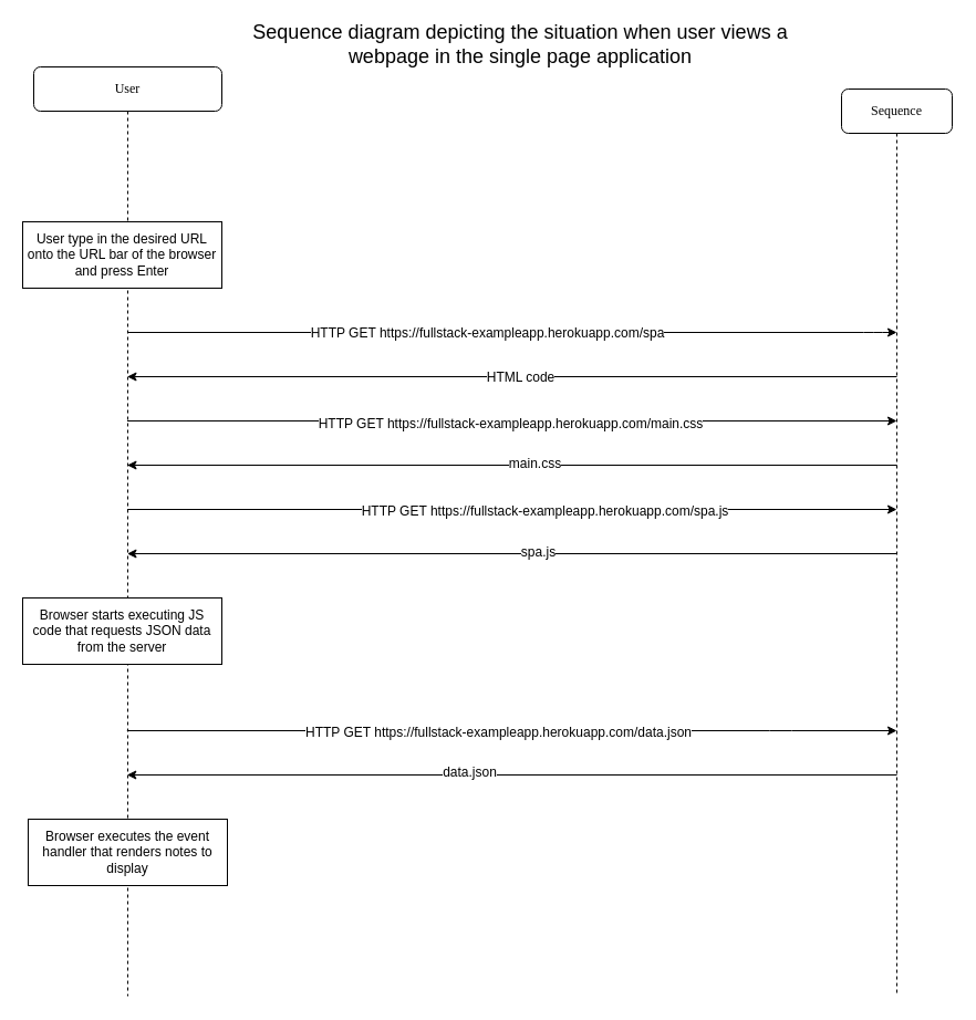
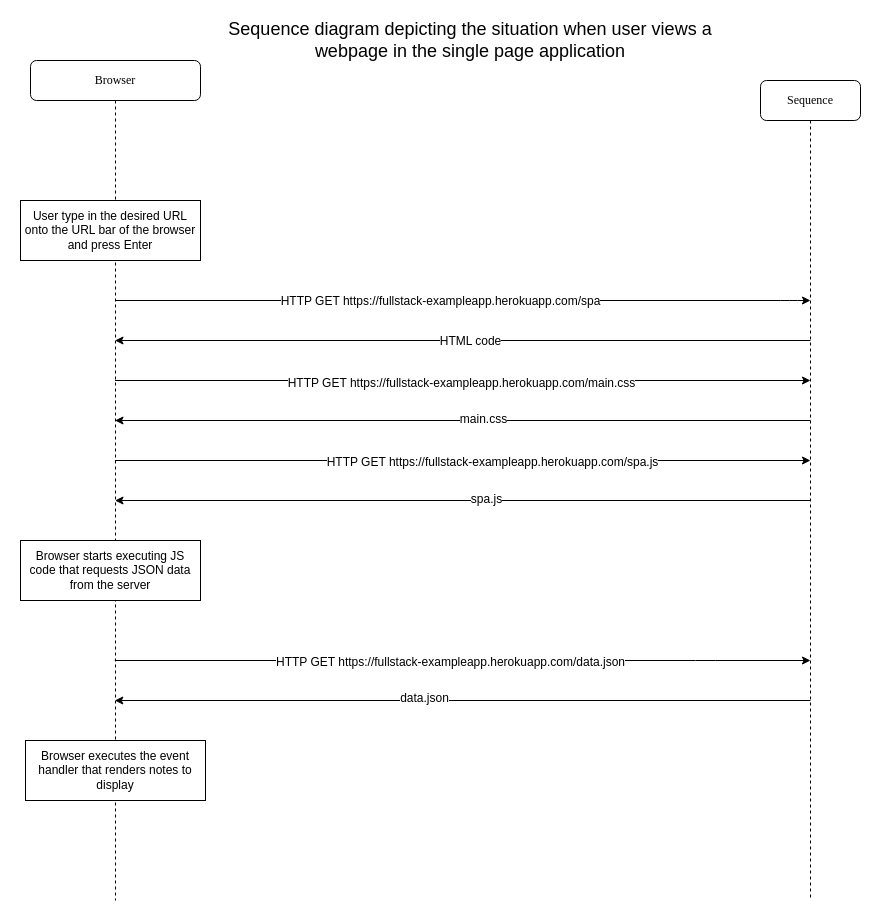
- <mxCell id="2" value="User" style="shape=umlLifeline;perimeter=lifelinePerimeter;whiteSpace=wrap;html=1;container=1;collapsible=0;recursiveResize=0;outlineConnect=0;rounded=1;shadow=0;comic=0;labelBackgroundColor=none;strokeWidth=1;fontFamily=Verdana;fontSize=12;align=center;" parent="1" vertex="1"><mxGeometry x="30" y="60" width="170" height="840" as="geometry" /></mxCell>
+ <mxCell id="2" value="Browser" style="shape=umlLifeline;perimeter=lifelinePerimeter;whiteSpace=wrap;html=1;container=1;collapsible=0;recursiveResize=0;outlineConnect=0;rounded=1;shadow=0;comic=0;labelBackgroundColor=none;strokeWidth=1;fontFamily=Verdana;fontSize=12;align=center;" parent="1" vertex="1"><mxGeometry x="30" y="60" width="170" height="840" as="geometry" /></mxCell>
